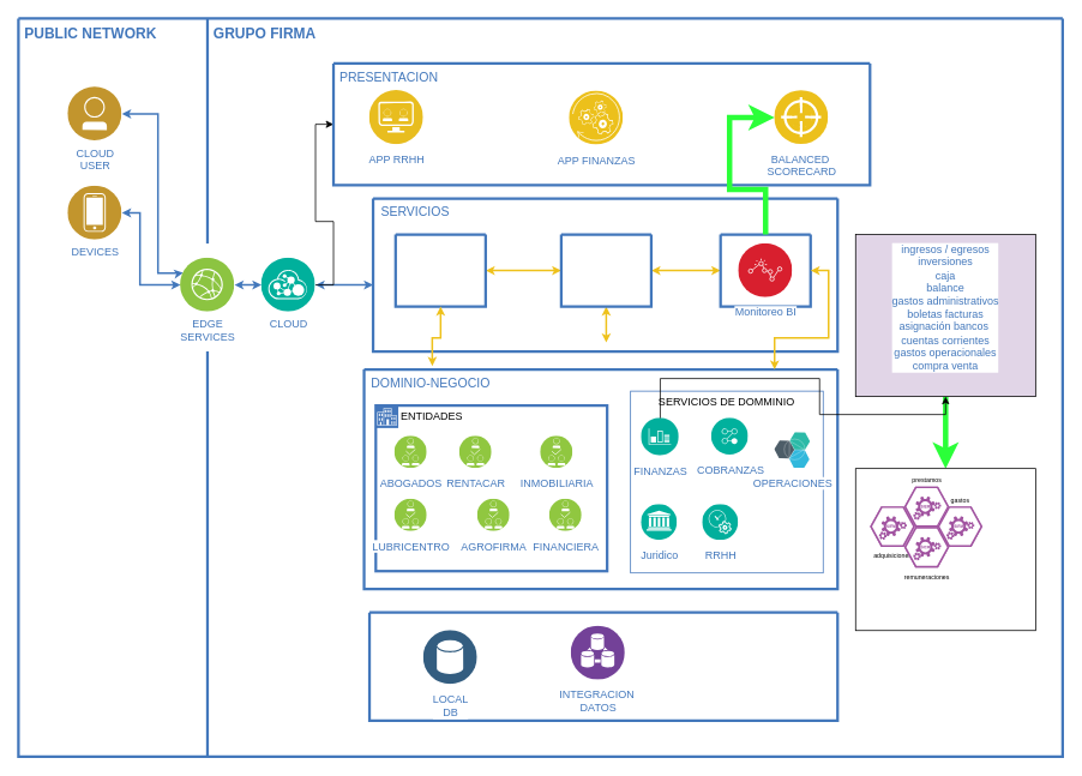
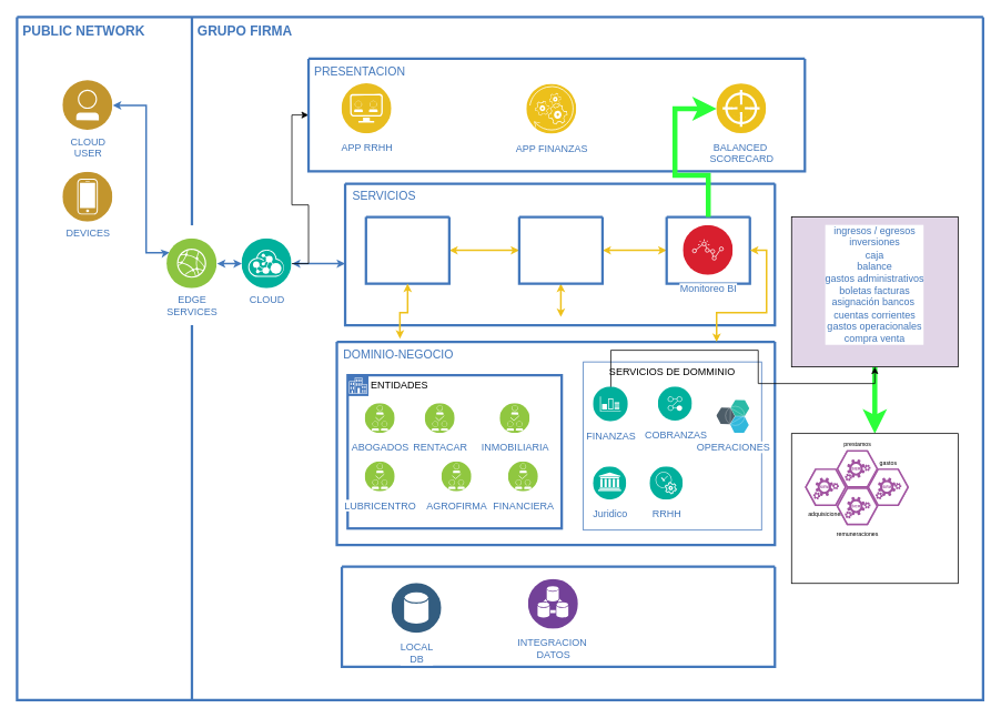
- <mxCell id="12" style="edgeStyle=orthogonalEdgeStyle;rounded=0;html=1;labelBackgroundColor=#ffffff;startArrow=classic;startFill=1;startSize=4;endArrow=classic;endFill=1;endSize=4;jettySize=auto;orthogonalLoop=1;strokeColor=#4378BB;strokeWidth=2;fontSize=19;fontColor=#CC99FF;" parent="2" source="13" target="15" edge="1"><mxGeometry relative="1" as="geometry"><Array as="points"><mxPoint x="135" y="216" /><mxPoint x="135" y="296" /></Array></mxGeometry></mxCell>
